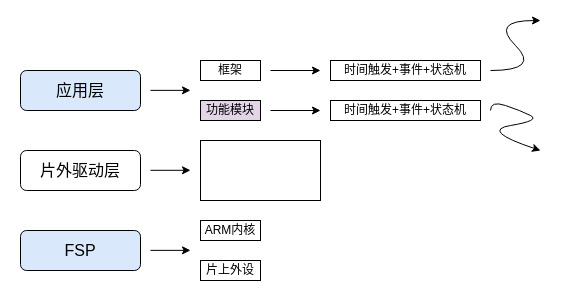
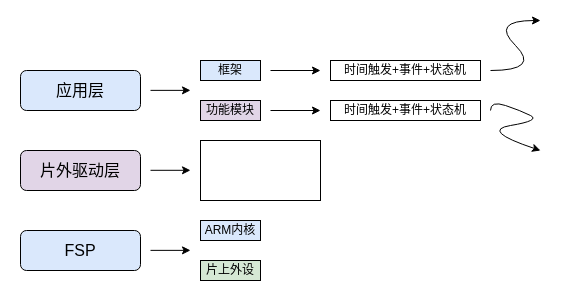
- <mxCell id="6" value="框架" style="rounded=0;whiteSpace=wrap;html=1;" parent="1" vertex="1"><mxGeometry x="200" y="60" width="60" height="20" as="geometry" /></mxCell>
+ <mxCell id="6" value="框架" style="rounded=0;whiteSpace=wrap;html=1;fillColor=#dae8fc;" parent="1" vertex="1"><mxGeometry x="200" y="60" width="60" height="20" as="geometry" /></mxCell>
- <mxCell id="3" value="&lt;font style=&quot;font-size: 16px&quot;&gt;片外驱动层&lt;/font&gt;" style="rounded=1;whiteSpace=wrap;html=1;" parent="1" vertex="1"><mxGeometry x="20" y="150" width="120" height="40" as="geometry" /></mxCell>
+ <mxCell id="3" value="&lt;font style=&quot;font-size: 16px&quot;&gt;片外驱动层&lt;/font&gt;" style="rounded=1;whiteSpace=wrap;html=1;fillColor=#e1d5e7;" parent="1" vertex="1"><mxGeometry x="20" y="150" width="120" height="40" as="geometry" /></mxCell>
- <mxCell id="9" value="ARM内核" style="rounded=0;whiteSpace=wrap;html=1;" parent="1" vertex="1"><mxGeometry x="200" y="220" width="60" height="20" as="geometry" /></mxCell>
+ <mxCell id="9" value="ARM内核" style="rounded=0;whiteSpace=wrap;html=1;fillColor=#dae8fc;" parent="1" vertex="1"><mxGeometry x="200" y="220" width="60" height="20" as="geometry" /></mxCell>
- <mxCell id="10" value="片上外设" style="rounded=0;whiteSpace=wrap;html=1;" parent="1" vertex="1"><mxGeometry x="200" y="260" width="60" height="20" as="geometry" /></mxCell>
+ <mxCell id="10" value="片上外设" style="rounded=0;whiteSpace=wrap;html=1;fillColor=#d5e8d4;" parent="1" vertex="1"><mxGeometry x="200" y="260" width="60" height="20" as="geometry" /></mxCell>
